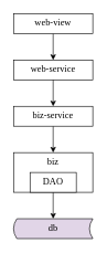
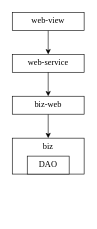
- <mxCell id="8" value="biz-service" style="rounded=0;whiteSpace=wrap;html=1;strokeColor=#000000;strokeWidth=1;fillColor=#ffffff;fontFamily=Verdana;fontSize=14;" vertex="1" parent="1"><mxGeometry x="20" y="160" width="120" height="30" as="geometry" /></mxCell>
+ <mxCell id="8" value="biz-web" style="rounded=0;whiteSpace=wrap;html=1;strokeColor=#000000;strokeWidth=1;fillColor=#ffffff;fontFamily=Verdana;fontSize=14;" vertex="1" parent="1"><mxGeometry x="20" y="160" width="120" height="30" as="geometry" /></mxCell>
- <mxCell id="2" style="edgeStyle=orthogonalEdgeStyle;rounded=0;orthogonalLoop=1;jettySize=auto;html=1;exitX=0.5;exitY=1;exitDx=0;exitDy=0;fontFamily=Verdana;fontSize=14;" edge="1" parent="1" source="3" target="4"><mxGeometry relative="1" as="geometry" /></mxCell>
- <mxCell id="4" value="db" style="shape=dataStorage;whiteSpace=wrap;html=1;fontFamily=Verdana;fontSize=14;size=0.042;fillColor=#e1d5e7;strokeColor=#000000;" vertex="1" parent="1"><mxGeometry x="20" y="330" width="120" height="30" as="geometry" /></mxCell>
